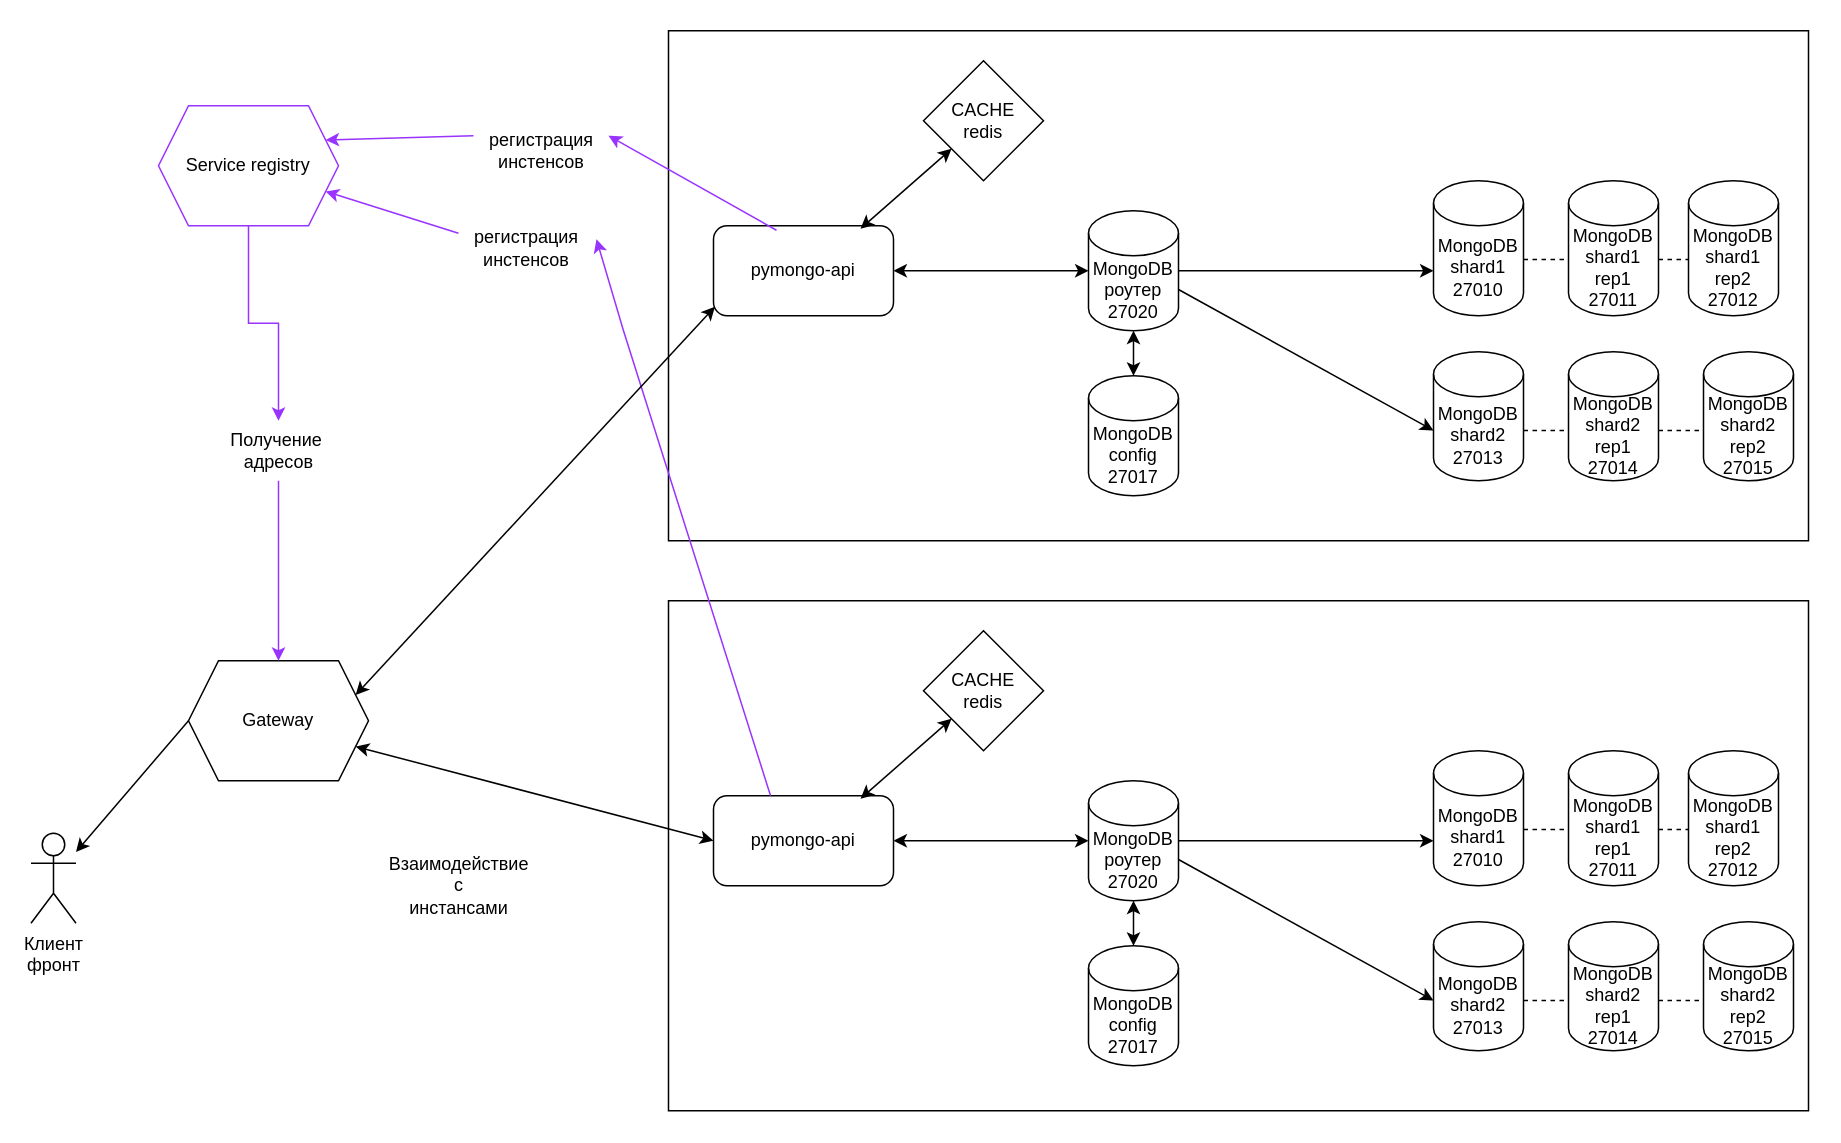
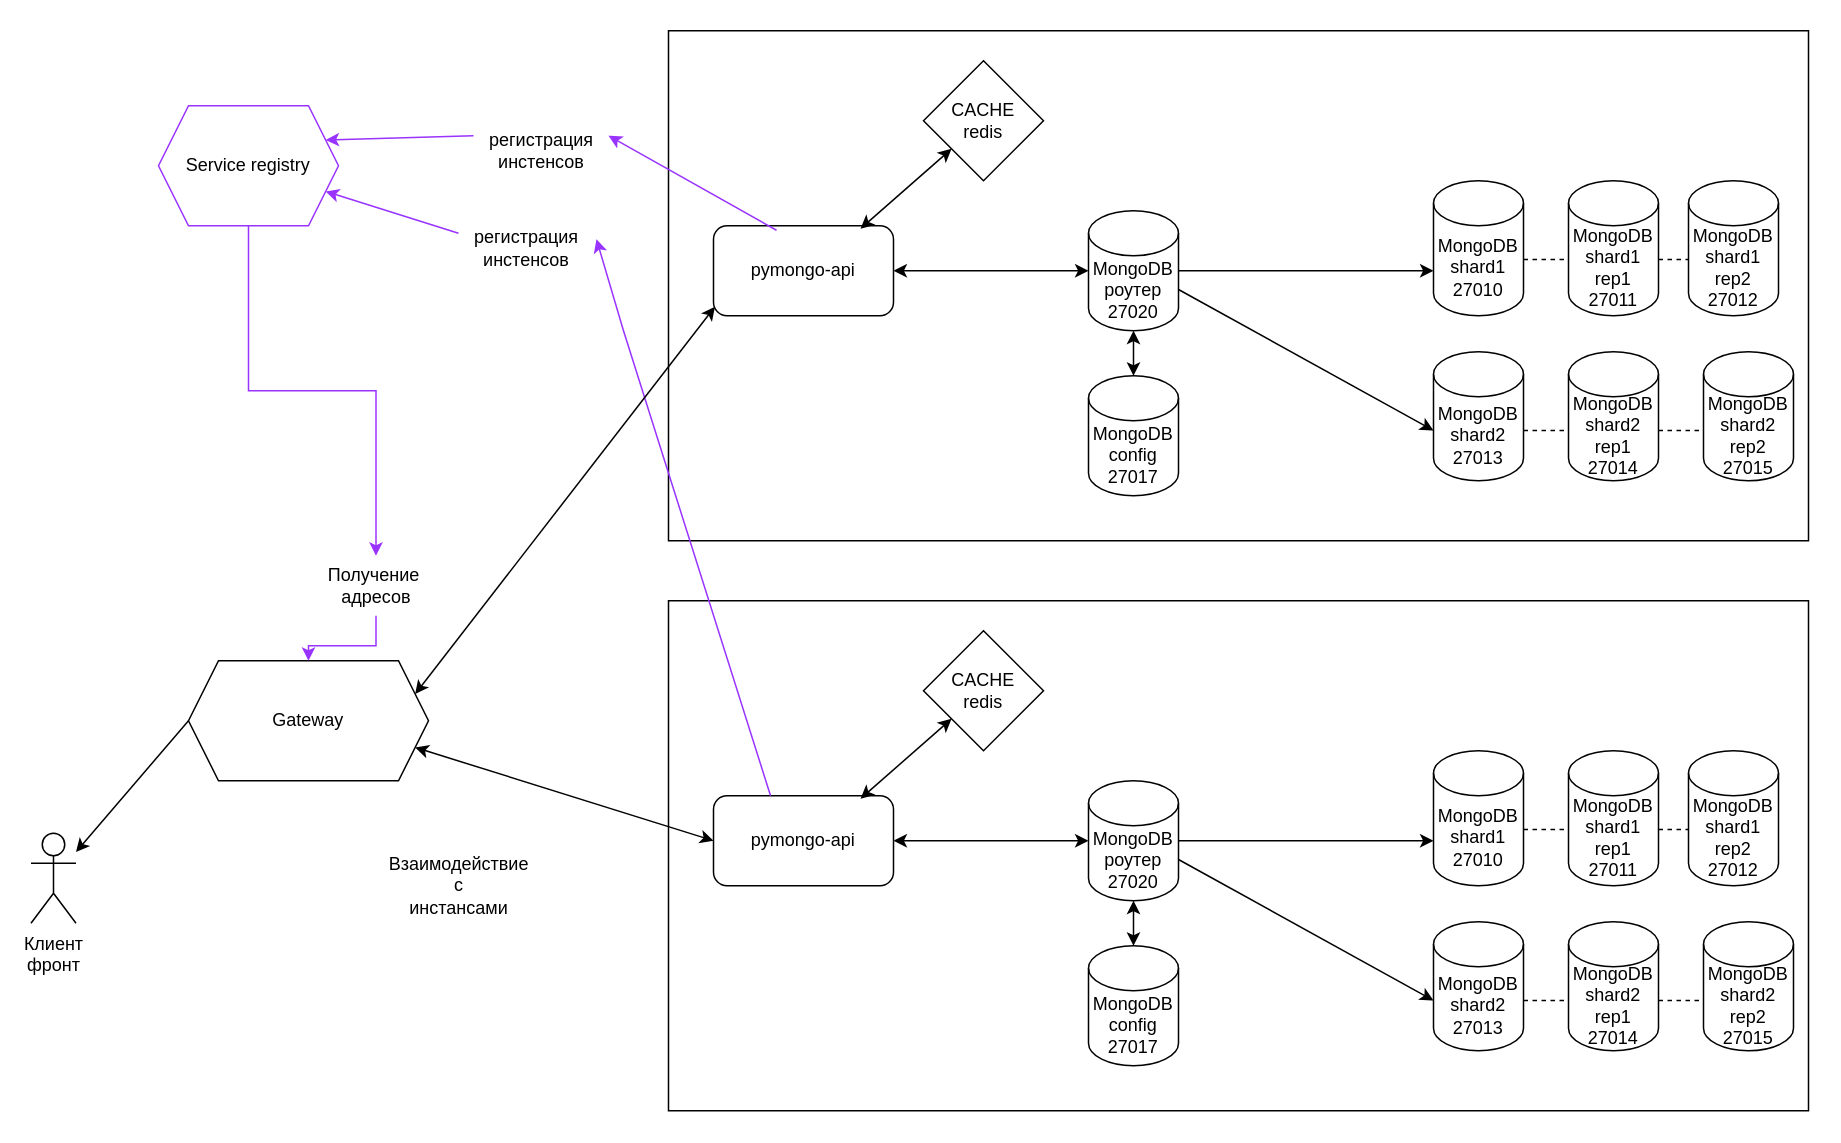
- <mxCell id="52" value="Получение&amp;nbsp;&lt;div&gt;адресов&lt;/div&gt;" style="text;html=1;align=center;verticalAlign=middle;resizable=0;points=[];autosize=1;strokeColor=none;fillColor=none;" vertex="1" parent="1"><mxGeometry x="140" y="280" width="90" height="40" as="geometry" /></mxCell>
+ <mxCell id="52" value="Получение&amp;nbsp;&lt;div&gt;адресов&lt;/div&gt;" style="text;html=1;align=center;verticalAlign=middle;resizable=0;points=[];autosize=1;strokeColor=none;fillColor=none;" vertex="1" parent="1"><mxGeometry x="205" y="370" width="90" height="40" as="geometry" /></mxCell>
- <mxCell id="42" value="Gateway" style="shape=hexagon;perimeter=hexagonPerimeter2;whiteSpace=wrap;html=1;fixedSize=1;" vertex="1" parent="1"><mxGeometry x="125" y="440" width="120" height="80" as="geometry" /></mxCell>
+ <mxCell id="42" value="Gateway" style="shape=hexagon;perimeter=hexagonPerimeter2;whiteSpace=wrap;html=1;fixedSize=1;" vertex="1" parent="1"><mxGeometry x="125" y="440" width="160" height="80" as="geometry" /></mxCell>
